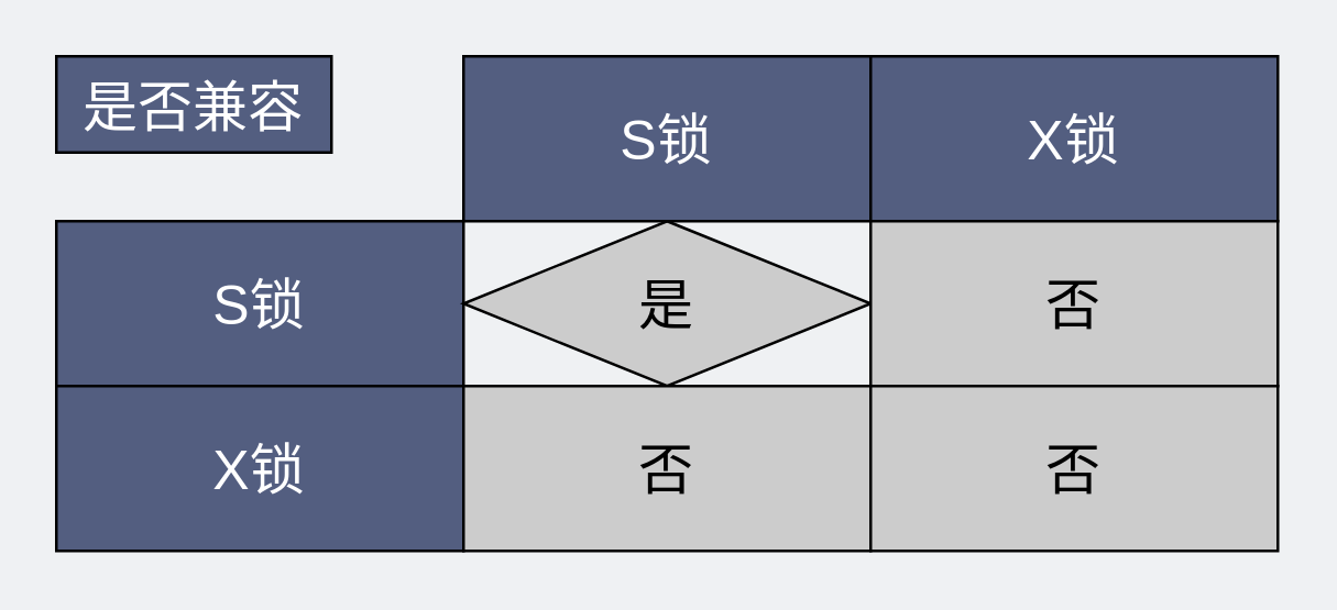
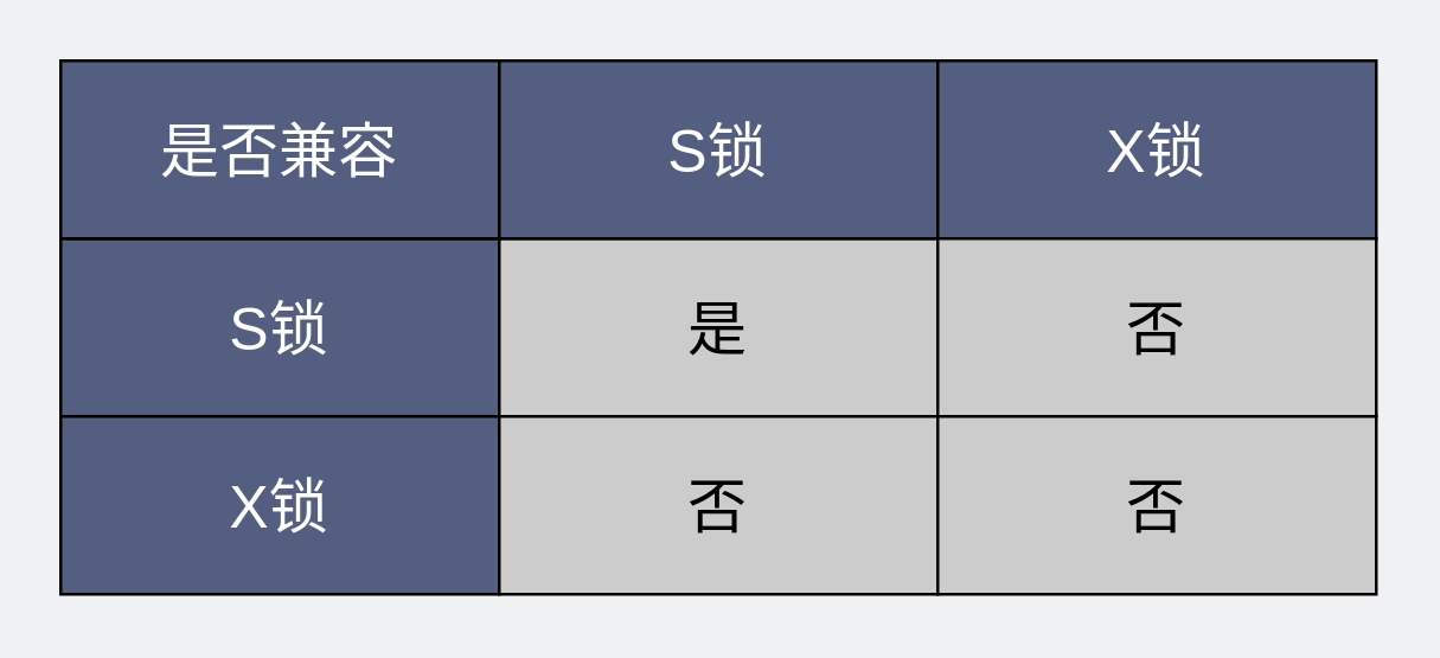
- <mxCell id="3" value="&lt;font color=&quot;#ffffff&quot; style=&quot;font-size: 20px&quot;&gt;是否兼容&lt;/font&gt;" style="rounded=0;whiteSpace=wrap;html=1;fillColor=#535E80;gradientColor=none;fontSize=24;" parent="1" vertex="1"><mxGeometry x="20" y="20" width="100" height="35" as="geometry" /></mxCell>
+ <mxCell id="3" value="&lt;font color=&quot;#ffffff&quot; style=&quot;font-size: 20px&quot;&gt;是否兼容&lt;/font&gt;" style="rounded=0;whiteSpace=wrap;html=1;fillColor=#535E80;gradientColor=none;fontSize=24;" parent="1" vertex="1"><mxGeometry x="20" y="20" width="148" height="60" as="geometry" /></mxCell>
- <mxCell id="4" value="是" style="rhombus;whiteSpace=wrap;html=1;fillColor=#CCCCCC;gradientColor=none;fontSize=20;" parent="1" vertex="1"><mxGeometry x="168" y="80" width="148" height="60" as="geometry" /></mxCell>
+ <mxCell id="4" value="是" style="rounded=0;whiteSpace=wrap;html=1;fillColor=#CCCCCC;gradientColor=none;fontSize=20;" parent="1" vertex="1"><mxGeometry x="168" y="80" width="148" height="60" as="geometry" /></mxCell>
